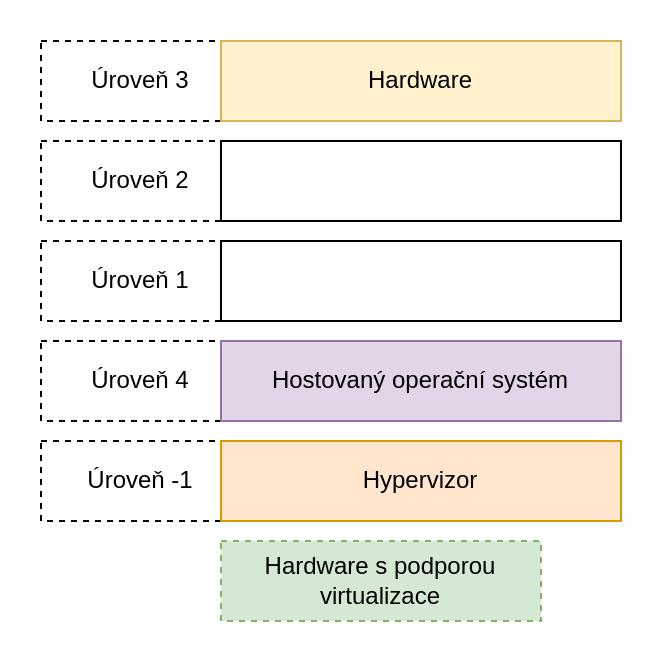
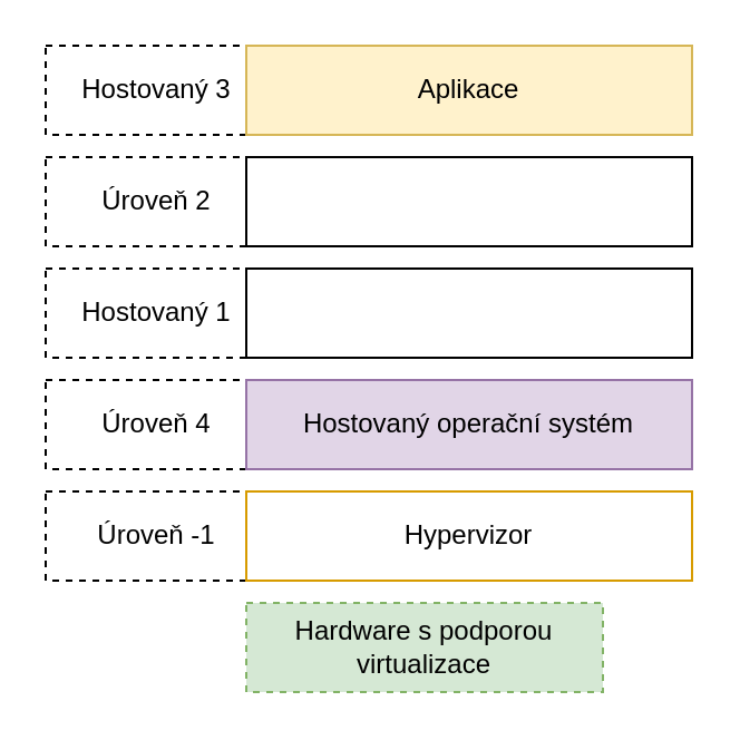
- <mxCell id="6" value="Úroveň 3" style="rounded=0;whiteSpace=wrap;html=1;dashed=1;" parent="1" vertex="1"><mxGeometry x="20" y="20" width="100" height="40" as="geometry" /></mxCell>
+ <mxCell id="6" value="Hostovaný 3" style="rounded=0;whiteSpace=wrap;html=1;dashed=1;" parent="1" vertex="1"><mxGeometry x="20" y="20" width="100" height="40" as="geometry" /></mxCell>
- <mxCell id="7" value="Hardware" style="rounded=0;whiteSpace=wrap;html=1;fillColor=#fff2cc;strokeColor=#d6b656;" parent="1" vertex="1"><mxGeometry x="110" y="20" width="200" height="40" as="geometry" /></mxCell>
+ <mxCell id="7" value="Aplikace" style="rounded=0;whiteSpace=wrap;html=1;fillColor=#fff2cc;strokeColor=#d6b656;" parent="1" vertex="1"><mxGeometry x="110" y="20" width="200" height="40" as="geometry" /></mxCell>
- <mxCell id="3" value="Úroveň 1" style="rounded=0;whiteSpace=wrap;html=1;dashed=1;" parent="1" vertex="1"><mxGeometry x="20" y="120" width="100" height="40" as="geometry" /></mxCell>
+ <mxCell id="3" value="Hostovaný 1" style="rounded=0;whiteSpace=wrap;html=1;dashed=1;" parent="1" vertex="1"><mxGeometry x="20" y="120" width="100" height="40" as="geometry" /></mxCell>
- <mxCell id="10" value="Hypervizor" style="rounded=0;whiteSpace=wrap;html=1;fillColor=#ffe6cc;strokeColor=#d79b00;" parent="1" vertex="1"><mxGeometry x="110" y="220" width="200" height="40" as="geometry" /></mxCell>
+ <mxCell id="10" value="Hypervizor" style="rounded=0;whiteSpace=wrap;html=1;fillColor=#ffffff;strokeColor=#d79b00;" parent="1" vertex="1"><mxGeometry x="110" y="220" width="200" height="40" as="geometry" /></mxCell>
